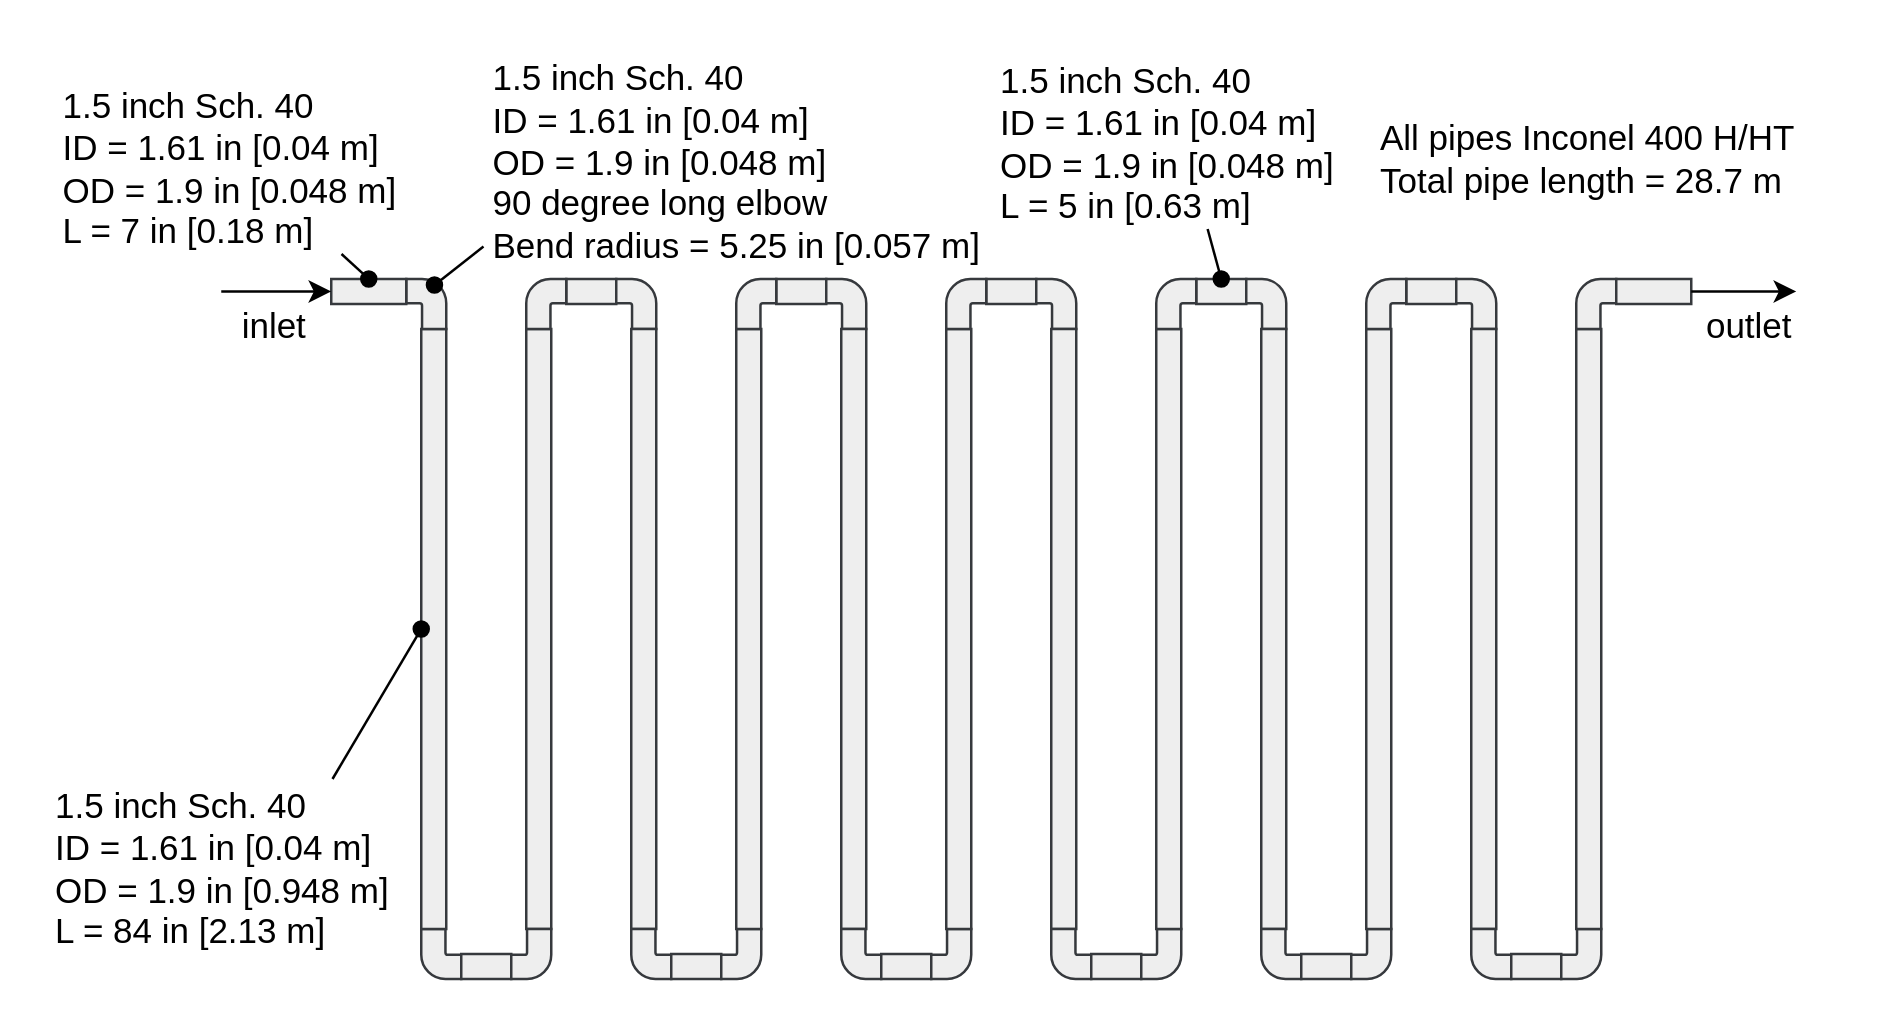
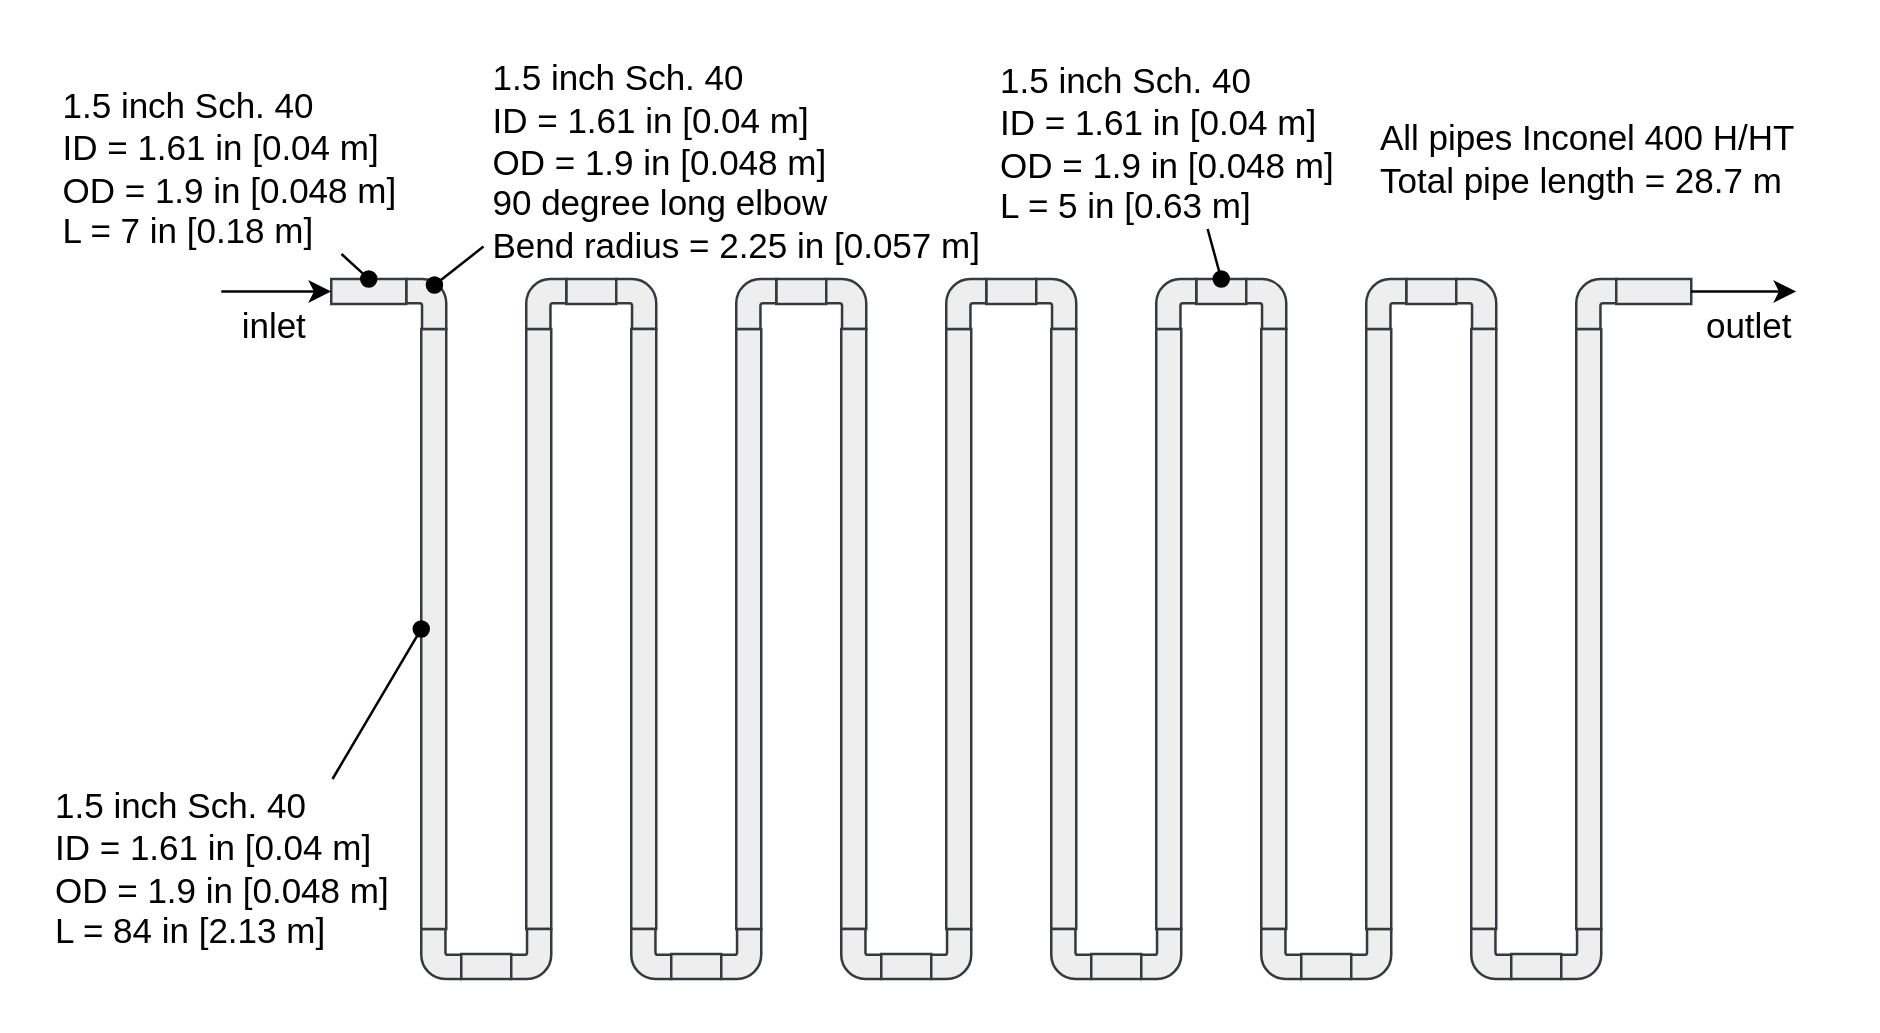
- <mxCell id="59" value="&lt;span&gt;1.5 inch Sch. 40&lt;/span&gt;&lt;br&gt;&lt;span&gt;ID = 1.61 in [0.04 m]&lt;/span&gt;&lt;br&gt;&lt;span&gt;OD = 1.9 in [0.048 m]&lt;/span&gt;&lt;br&gt;&lt;span&gt;90 degree long elbow&lt;/span&gt;&lt;br&gt;&lt;span&gt;Bend radius = 5.25 in [0.057 m]&lt;/span&gt;" style="text;html=1;resizable=0;points=[];autosize=1;align=left;verticalAlign=top;spacingTop=-4;fontSize=14;" parent="1" vertex="1"><mxGeometry x="195" y="20" width="210" height="90" as="geometry" /></mxCell>
+ <mxCell id="59" value="&lt;span&gt;1.5 inch Sch. 40&lt;/span&gt;&lt;br&gt;&lt;span&gt;ID = 1.61 in [0.04 m]&lt;/span&gt;&lt;br&gt;&lt;span&gt;OD = 1.9 in [0.048 m]&lt;/span&gt;&lt;br&gt;&lt;span&gt;90 degree long elbow&lt;/span&gt;&lt;br&gt;&lt;span&gt;Bend radius = 2.25 in [0.057 m]&lt;/span&gt;" style="text;html=1;resizable=0;points=[];autosize=1;align=left;verticalAlign=top;spacingTop=-4;fontSize=14;" parent="1" vertex="1"><mxGeometry x="195" y="20" width="210" height="90" as="geometry" /></mxCell>
- <mxCell id="60" value="&lt;span&gt;1.5 inch Sch. 40&lt;/span&gt;&lt;br&gt;&lt;span&gt;ID = 1.61 in [0.04 m]&lt;/span&gt;&lt;br&gt;&lt;span&gt;OD = 1.9 in [0.948 m]&lt;/span&gt;&lt;br&gt;&lt;span&gt;L = 84 in [2.13 m]&lt;/span&gt;" style="text;html=1;resizable=0;points=[];autosize=1;align=left;verticalAlign=top;spacingTop=-4;fontSize=14;" parent="1" vertex="1"><mxGeometry x="20" y="311" width="150" height="70" as="geometry" /></mxCell>
+ <mxCell id="60" value="&lt;span&gt;1.5 inch Sch. 40&lt;/span&gt;&lt;br&gt;&lt;span&gt;ID = 1.61 in [0.04 m]&lt;/span&gt;&lt;br&gt;&lt;span&gt;OD = 1.9 in [0.048 m]&lt;/span&gt;&lt;br&gt;&lt;span&gt;L = 84 in [2.13 m]&lt;/span&gt;" style="text;html=1;resizable=0;points=[];autosize=1;align=left;verticalAlign=top;spacingTop=-4;fontSize=14;" parent="1" vertex="1"><mxGeometry x="20" y="311" width="150" height="70" as="geometry" /></mxCell>
